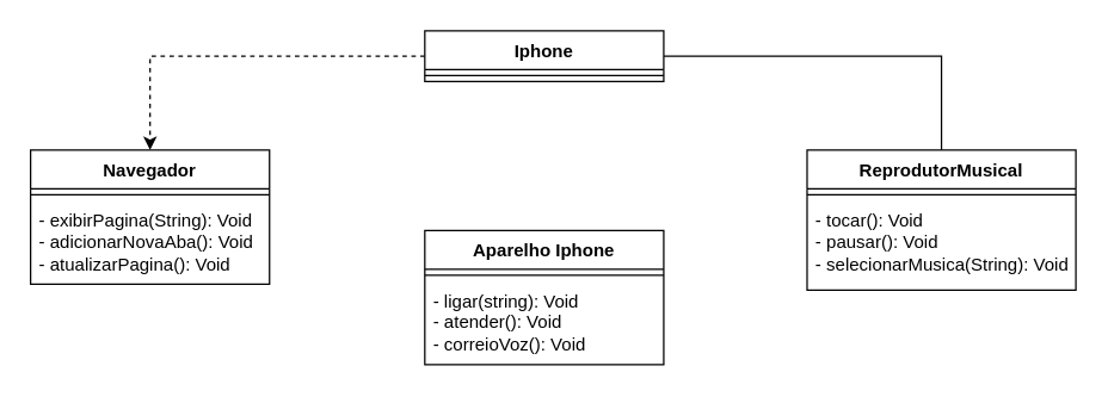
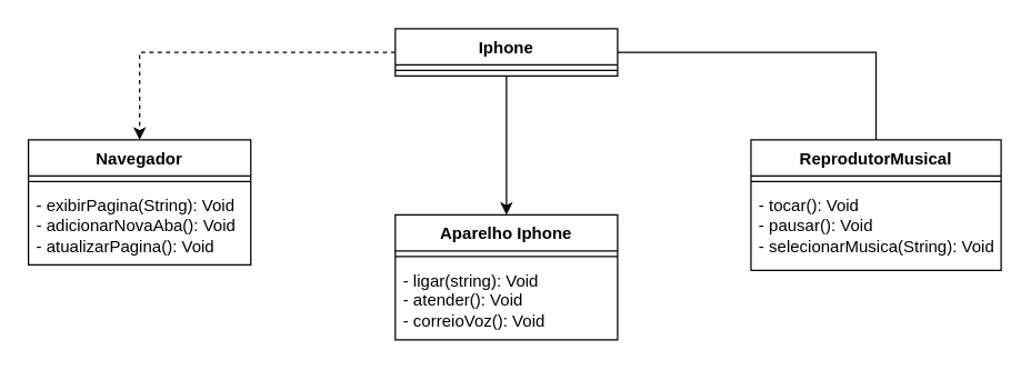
+ <mxCell id="12" style="edgeStyle=orthogonalEdgeStyle;rounded=0;orthogonalLoop=1;jettySize=auto;html=1;" edge="1" parent="1" source="14" target="2"><mxGeometry relative="1" as="geometry" /></mxCell>
